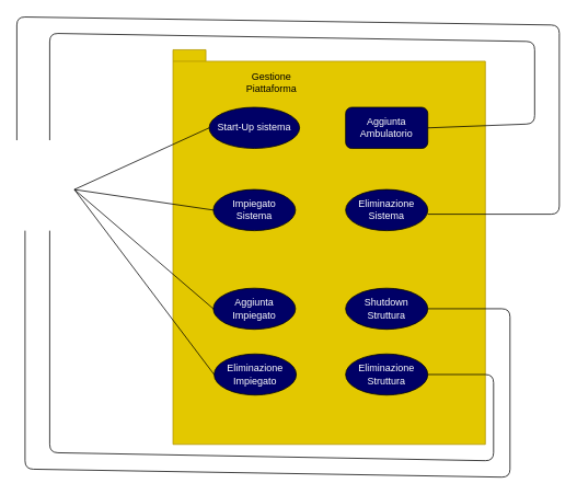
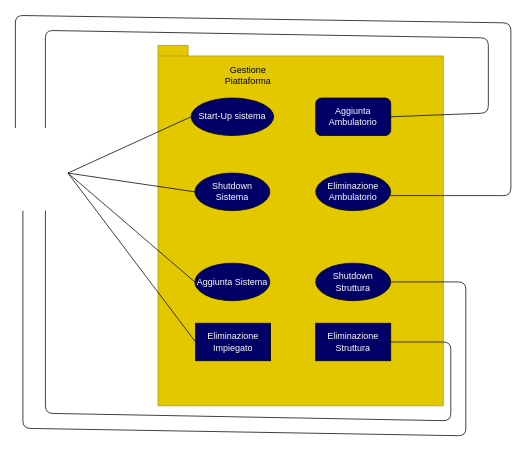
- <mxCell id="4" value="&lt;font color=&quot;#ffffff&quot;&gt;Impiegato Sistema&lt;/font&gt;" style="ellipse;whiteSpace=wrap;html=1;fillColor=#000066;" parent="1" vertex="1"><mxGeometry x="259" y="230" width="100" height="50" as="geometry" /></mxCell>
+ <mxCell id="4" value="&lt;font color=&quot;#ffffff&quot;&gt;Shutdown Sistema&lt;/font&gt;" style="ellipse;whiteSpace=wrap;html=1;fillColor=#000066;" parent="1" vertex="1"><mxGeometry x="259" y="230" width="100" height="50" as="geometry" /></mxCell>
- <mxCell id="17" value="&lt;font color=&quot;#ffffff&quot;&gt;Eliminazione Sistema&lt;/font&gt;" style="ellipse;whiteSpace=wrap;html=1;fillColor=#000066;" vertex="1" parent="1"><mxGeometry x="420" y="230" width="100" height="50" as="geometry" /></mxCell>
+ <mxCell id="17" value="&lt;font color=&quot;#ffffff&quot;&gt;Eliminazione Ambulatorio&lt;/font&gt;" style="ellipse;whiteSpace=wrap;html=1;fillColor=#000066;" vertex="1" parent="1"><mxGeometry x="420" y="230" width="100" height="50" as="geometry" /></mxCell>
- <mxCell id="8" value="&lt;font color=&quot;#ffffff&quot;&gt;Aggiunta Impiegato&lt;/font&gt;" style="ellipse;whiteSpace=wrap;html=1;fillColor=#000066;" parent="1" vertex="1"><mxGeometry x="259" y="350" width="100" height="50" as="geometry" /></mxCell>
+ <mxCell id="8" value="&lt;font color=&quot;#ffffff&quot;&gt;Aggiunta Sistema&lt;/font&gt;" style="ellipse;whiteSpace=wrap;html=1;fillColor=#000066;" parent="1" vertex="1"><mxGeometry x="259" y="350" width="100" height="50" as="geometry" /></mxCell>
- <mxCell id="9" value="&lt;font color=&quot;#ffffff&quot;&gt;Eliminazione Impiegato&lt;/font&gt;" style="ellipse;whiteSpace=wrap;html=1;fillColor=#000066;" parent="1" vertex="1"><mxGeometry x="260" y="430" width="100" height="50" as="geometry" /></mxCell>
+ <mxCell id="9" value="&lt;font color=&quot;#ffffff&quot;&gt;Eliminazione Impiegato&lt;/font&gt;" style="whiteSpace=wrap;html=1;fillColor=#000066;rounded=0;" parent="1" vertex="1"><mxGeometry x="260" y="430" width="100" height="50" as="geometry" /></mxCell>
- <mxCell id="11" value="&lt;font color=&quot;#ffffff&quot;&gt;Eliminazione Struttura&lt;/font&gt;" style="ellipse;whiteSpace=wrap;html=1;fillColor=#000066;" parent="1" vertex="1"><mxGeometry x="420" y="430" width="100" height="50" as="geometry" /></mxCell>
+ <mxCell id="11" value="&lt;font color=&quot;#ffffff&quot;&gt;Eliminazione Struttura&lt;/font&gt;" style="whiteSpace=wrap;html=1;fillColor=#000066;rounded=0;" parent="1" vertex="1"><mxGeometry x="420" y="430" width="100" height="50" as="geometry" /></mxCell>
